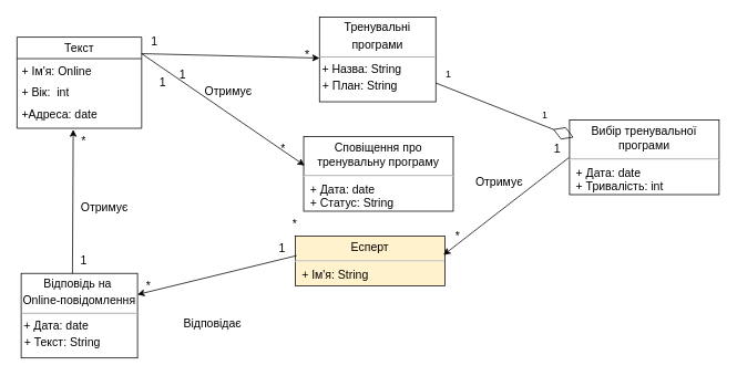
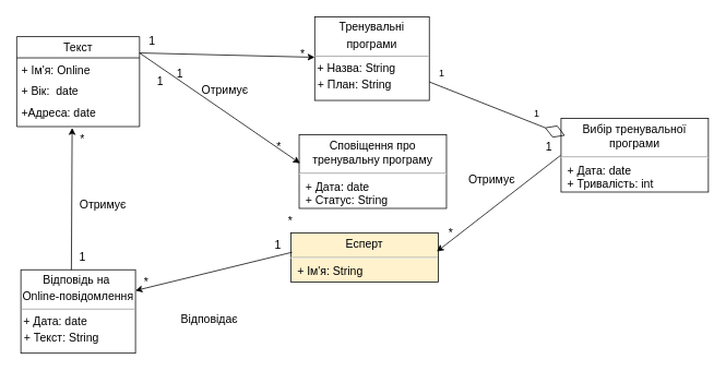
- <mxCell id="4" value="&lt;font style=&quot;font-size: 14px;&quot;&gt;+ Вік:&amp;nbsp; int&lt;/font&gt;" style="text;strokeColor=none;fillColor=none;align=left;verticalAlign=top;spacingLeft=4;spacingRight=4;overflow=hidden;rotatable=0;points=[[0,0.5],[1,0.5]];portConstraint=eastwest;whiteSpace=wrap;html=1;" parent="2" vertex="1"><mxGeometry y="52" width="150" height="26" as="geometry" /></mxCell>
+ <mxCell id="4" value="&lt;font style=&quot;font-size: 14px;&quot;&gt;+ Вік:&amp;nbsp; date&lt;/font&gt;" style="text;strokeColor=none;fillColor=none;align=left;verticalAlign=top;spacingLeft=4;spacingRight=4;overflow=hidden;rotatable=0;points=[[0,0.5],[1,0.5]];portConstraint=eastwest;whiteSpace=wrap;html=1;" parent="2" vertex="1"><mxGeometry y="52" width="150" height="26" as="geometry" /></mxCell>
